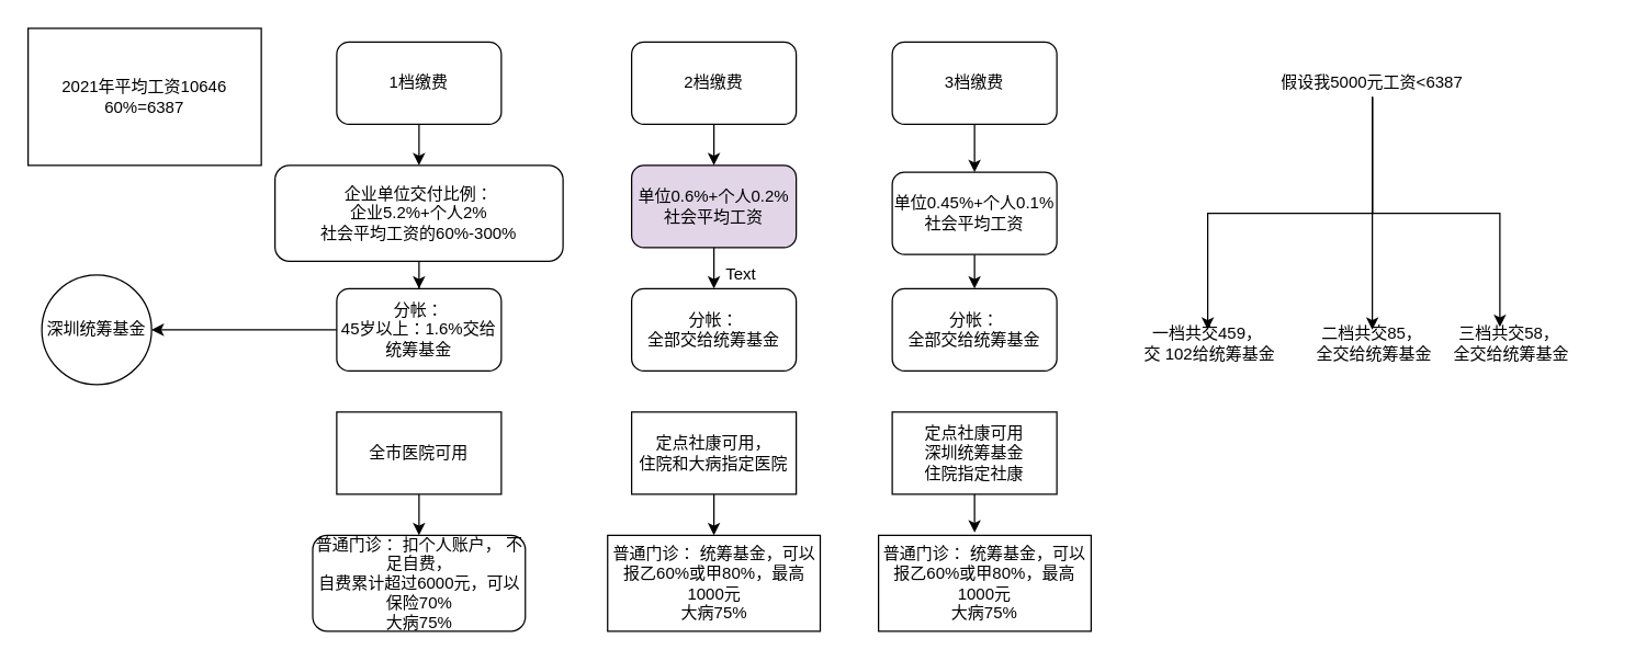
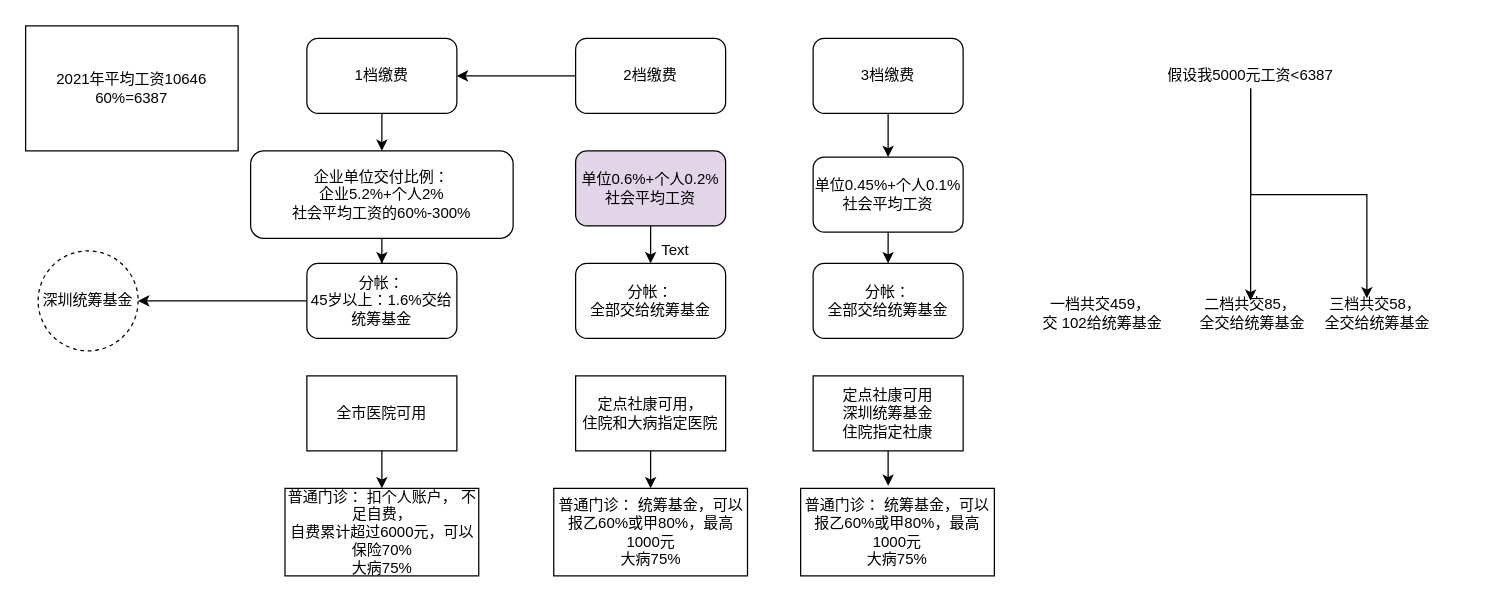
- <mxCell id="9" value="" style="edgeStyle=orthogonalEdgeStyle;rounded=0;orthogonalLoop=1;jettySize=auto;html=1;" edge="1" parent="1" source="10" target="12"><mxGeometry relative="1" as="geometry" /></mxCell>
+ <mxCell id="9" value="" style="edgeStyle=orthogonalEdgeStyle;rounded=0;orthogonalLoop=1;jettySize=auto;html=1;" edge="1" parent="1" source="10" target="4"><mxGeometry relative="1" as="geometry" /></mxCell>
- <mxCell id="29" value="" style="edgeStyle=orthogonalEdgeStyle;rounded=0;orthogonalLoop=1;jettySize=auto;html=1;" edge="1" parent="1" source="32" target="34"><mxGeometry relative="1" as="geometry" /></mxCell>
- <mxCell id="2" value="深圳统筹基金" style="ellipse;whiteSpace=wrap;html=1;aspect=fixed;" vertex="1" parent="1"><mxGeometry x="30" y="200" width="80" height="80" as="geometry" /></mxCell>
+ <mxCell id="2" value="深圳统筹基金" style="ellipse;whiteSpace=wrap;html=1;aspect=fixed;dashed=1;" vertex="1" parent="1"><mxGeometry x="30" y="200" width="80" height="80" as="geometry" /></mxCell>
- <mxCell id="25" value="普通门诊： 扣个人账户， 不足自费，&lt;br&gt;自费累计超过6000元，可以保险70%&lt;br&gt;大病75%" style="whiteSpace=wrap;html=1;rounded=1;" vertex="1" parent="1"><mxGeometry x="227.5" y="390" width="155" height="70" as="geometry" /></mxCell>
+ <mxCell id="25" value="普通门诊： 扣个人账户， 不足自费，&lt;br&gt;自费累计超过6000元，可以保险70%&lt;br&gt;大病75%" style="whiteSpace=wrap;html=1;rounded=0;" vertex="1" parent="1"><mxGeometry x="227.5" y="390" width="155" height="70" as="geometry" /></mxCell>
